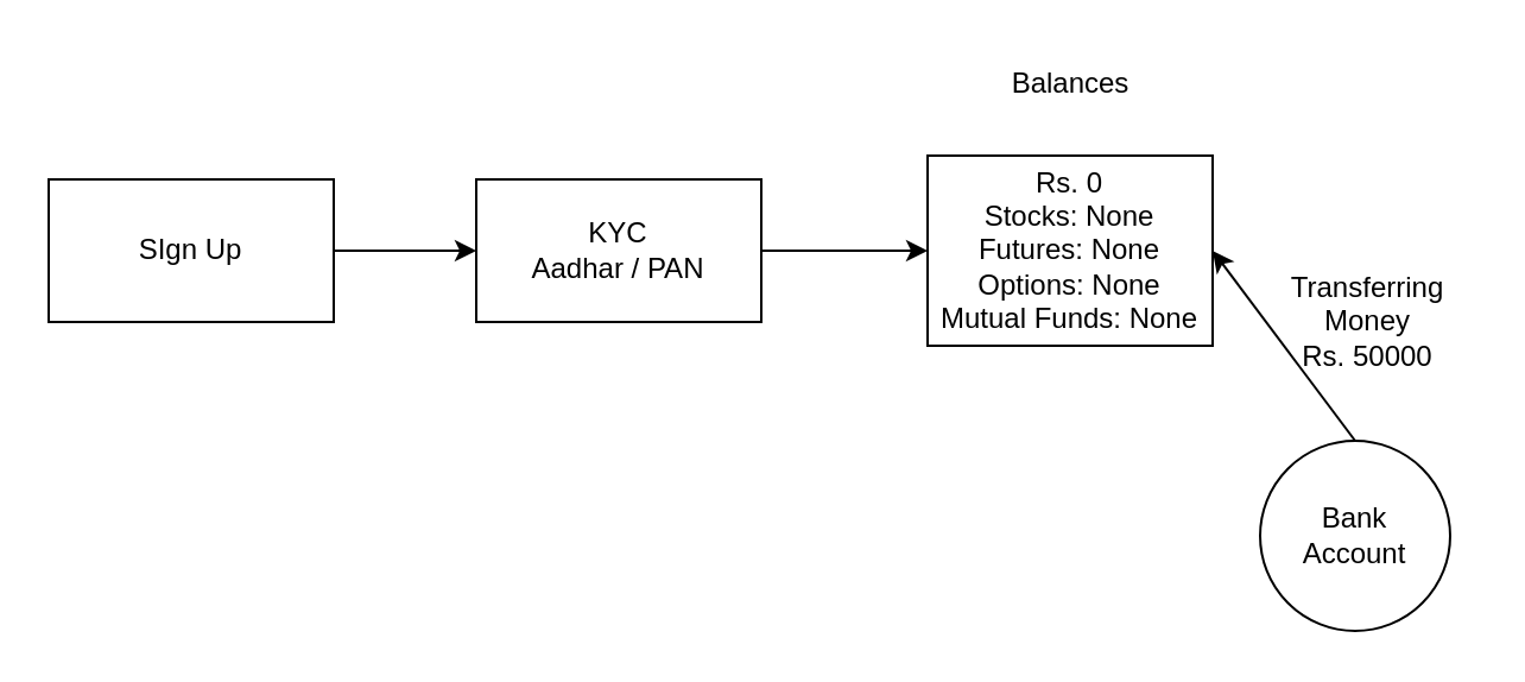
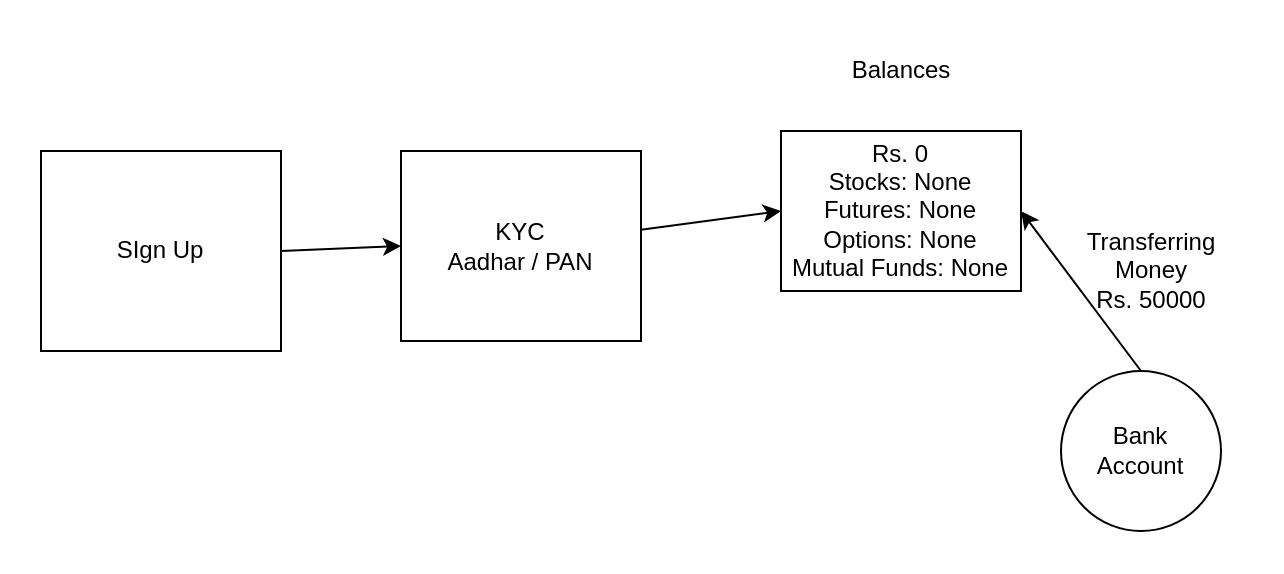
- <mxCell id="3" value="SIgn Up" style="whiteSpace=wrap;html=1;" parent="1" vertex="1"><mxGeometry x="20" y="75" width="120" height="60" as="geometry" /></mxCell>
+ <mxCell id="3" value="SIgn Up" style="whiteSpace=wrap;html=1;" parent="1" vertex="1"><mxGeometry x="20" y="75" width="120" height="100" as="geometry" /></mxCell>
- <mxCell id="5" value="KYC&lt;br&gt;Aadhar / PAN" style="whiteSpace=wrap;html=1;" parent="1" vertex="1"><mxGeometry x="200" y="75" width="120" height="60" as="geometry" /></mxCell>
+ <mxCell id="5" value="KYC&lt;br&gt;Aadhar / PAN" style="whiteSpace=wrap;html=1;" parent="1" vertex="1"><mxGeometry x="200" y="75" width="120" height="95" as="geometry" /></mxCell>
